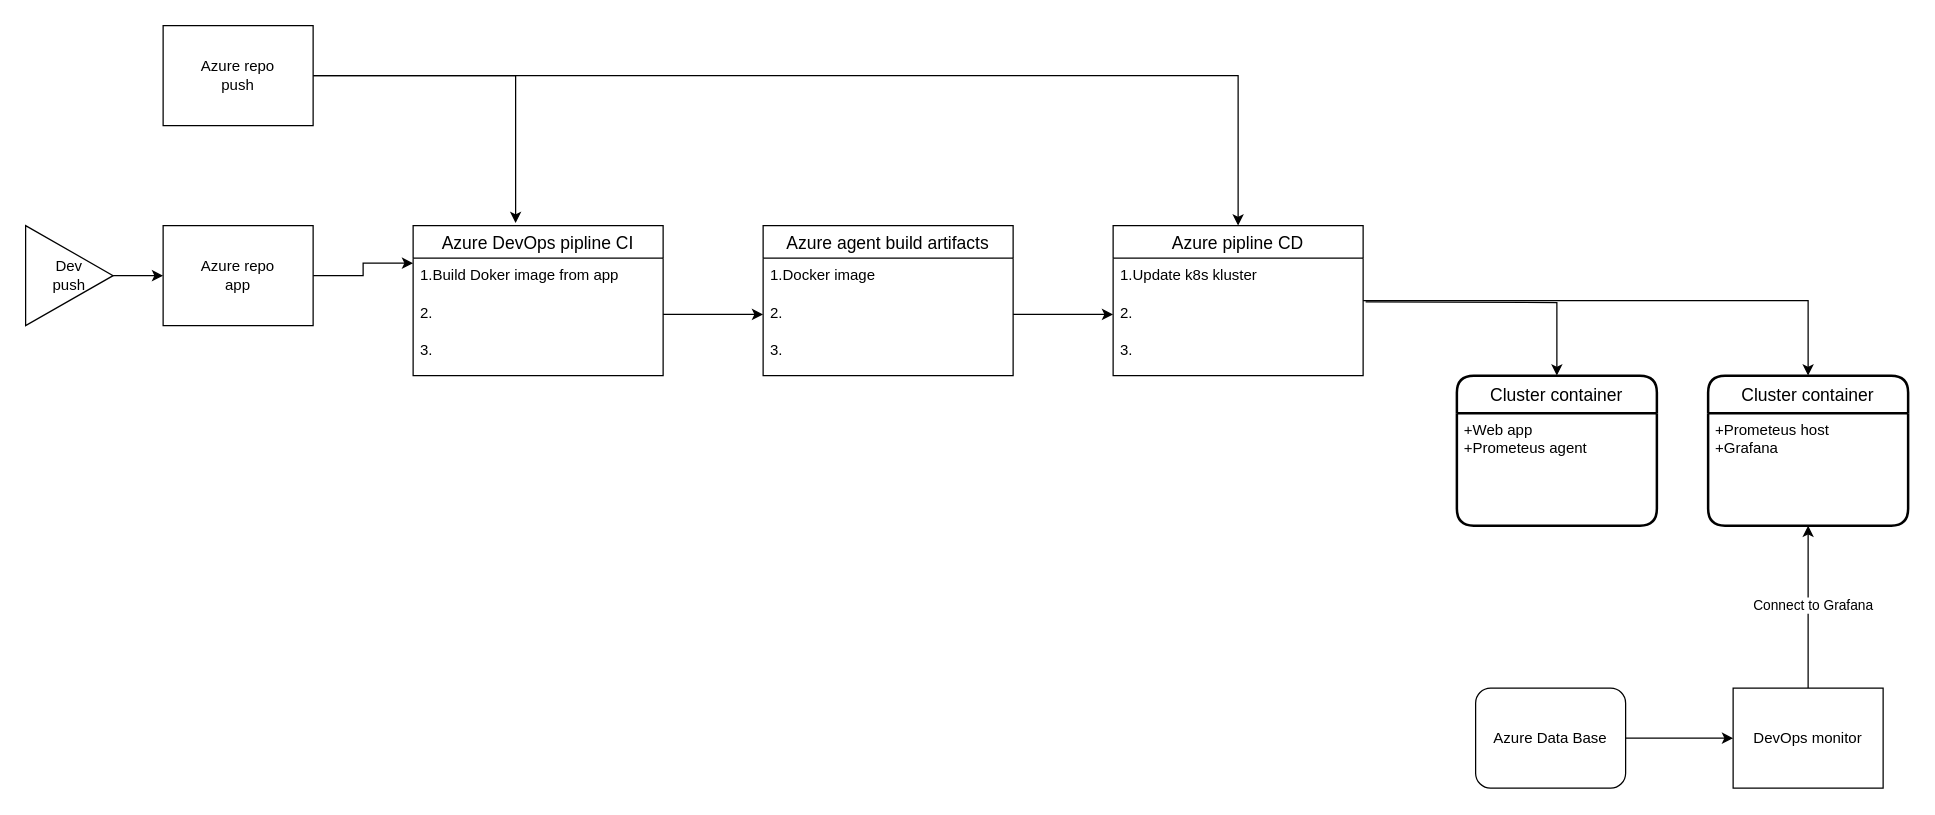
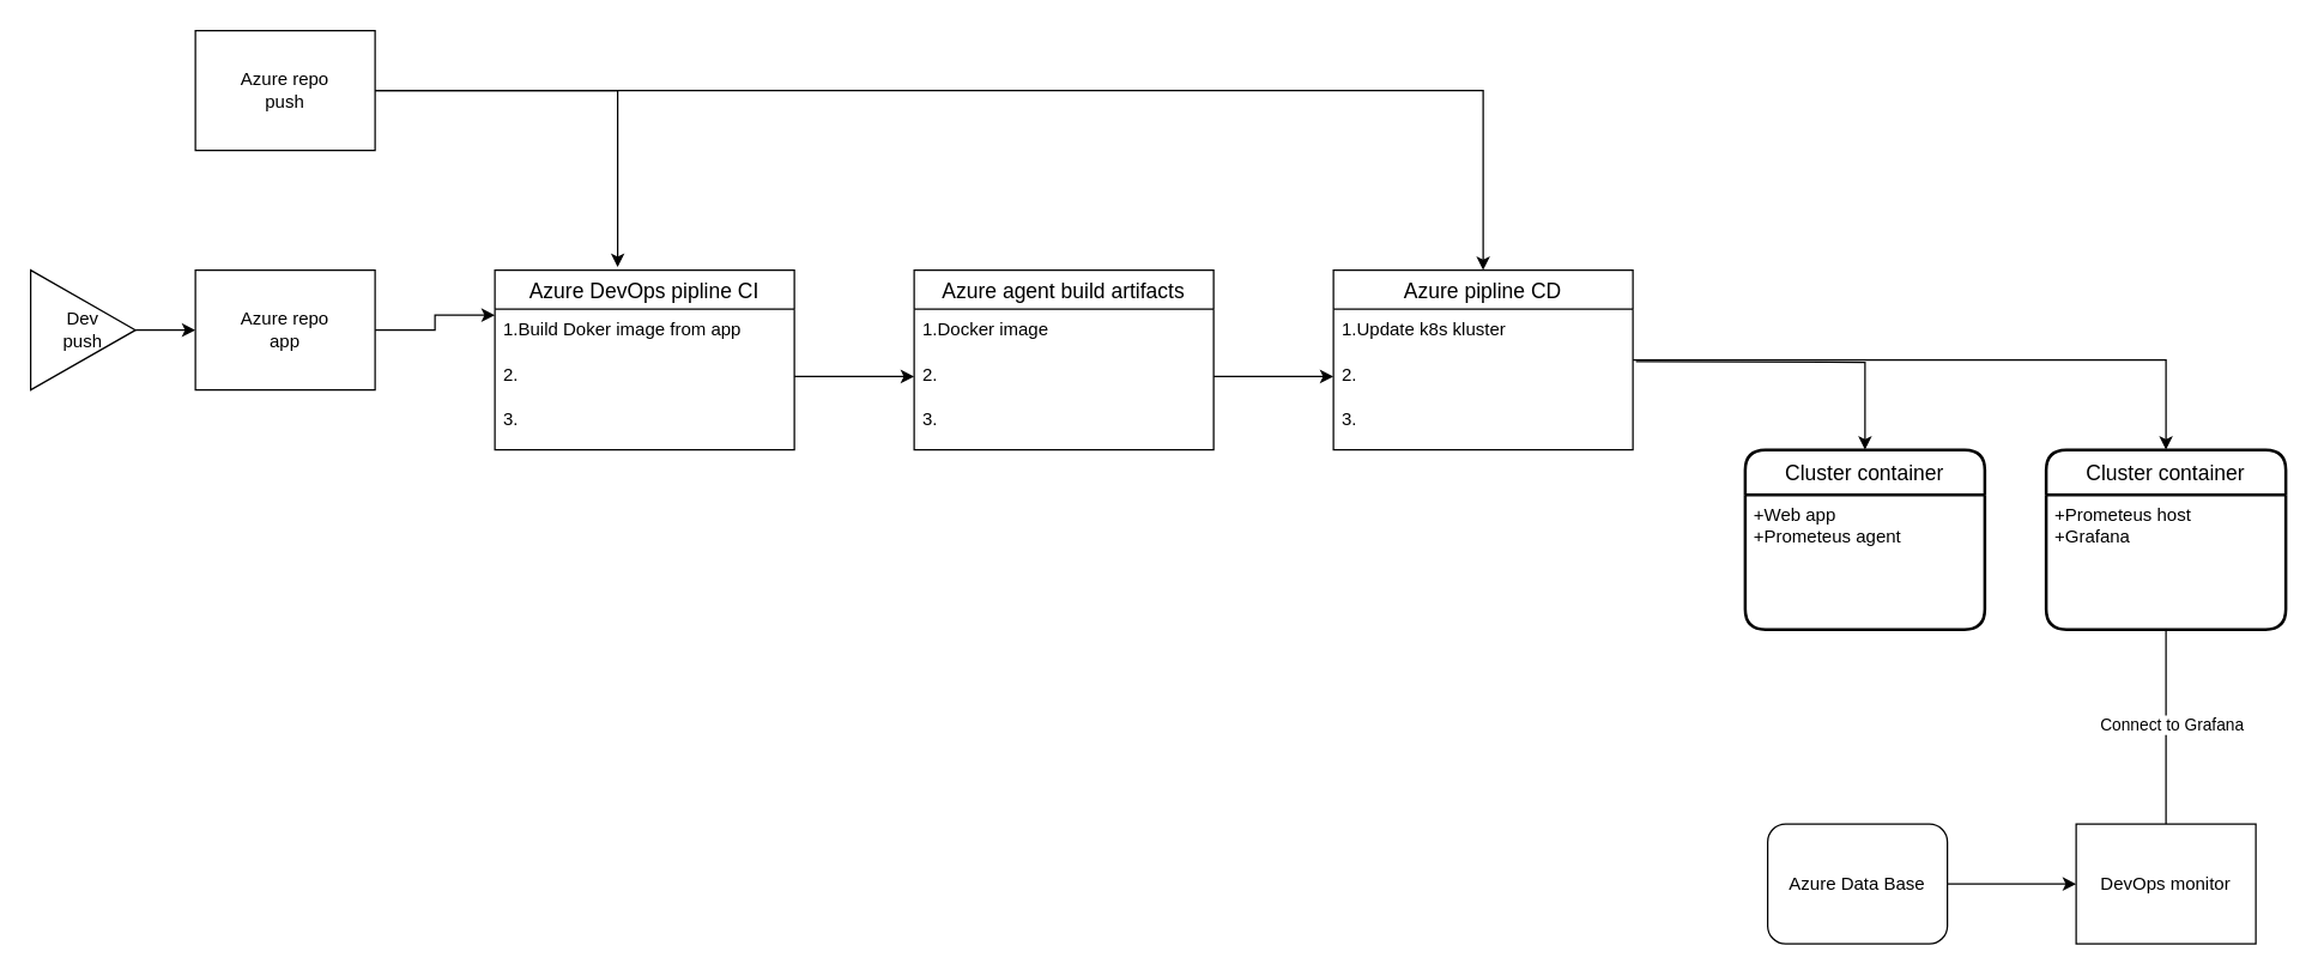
- <mxCell id="29" style="edgeStyle=orthogonalEdgeStyle;rounded=0;orthogonalLoop=1;jettySize=auto;html=1;entryX=0.5;entryY=1;entryDx=0;entryDy=0;" edge="1" parent="1" source="31" target="33"><mxGeometry relative="1" as="geometry" /></mxCell>
+ <mxCell id="29" style="edgeStyle=orthogonalEdgeStyle;rounded=0;orthogonalLoop=1;jettySize=auto;html=1;entryX=0.5;entryY=1;entryDx=0;entryDy=0;endArrow=none;" edge="1" parent="1" source="31" target="33"><mxGeometry relative="1" as="geometry" /></mxCell>
